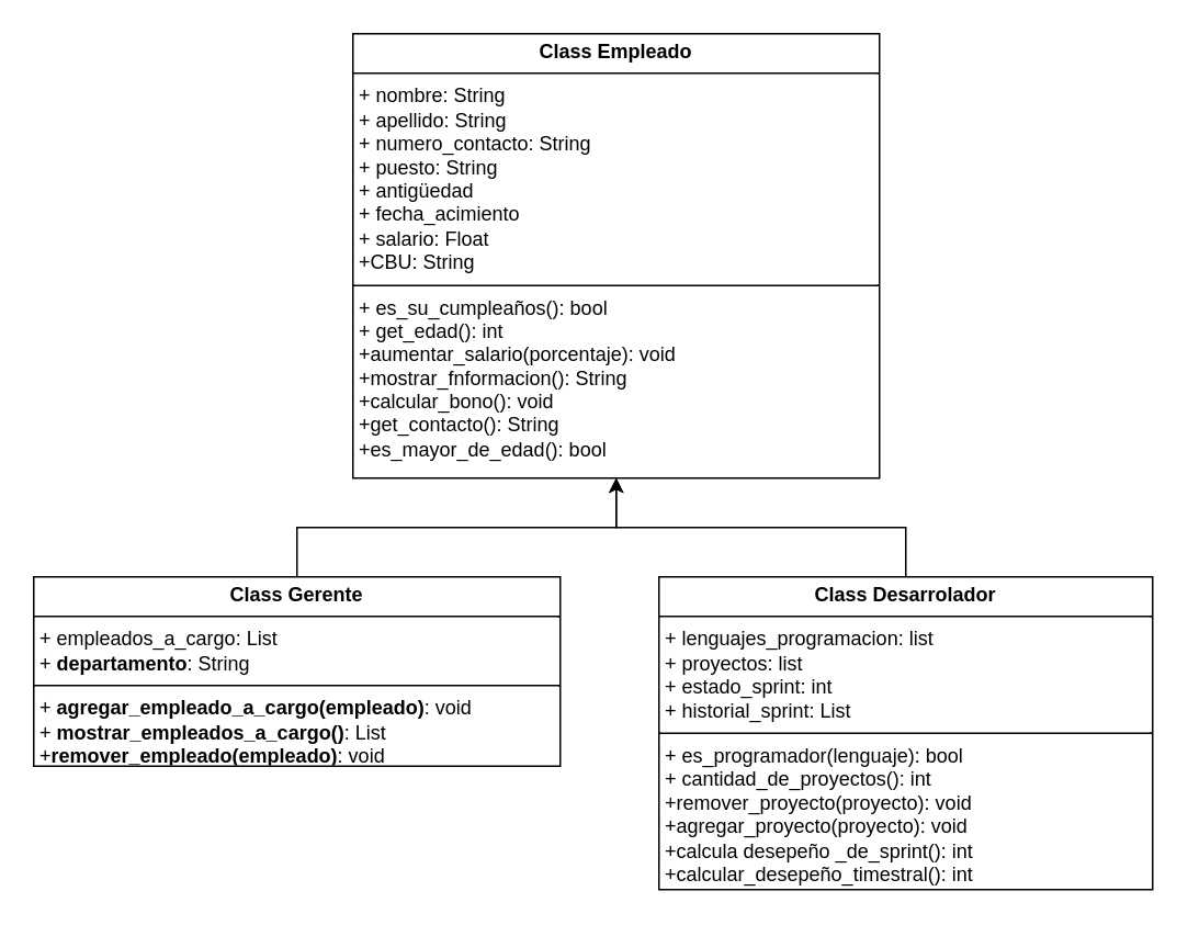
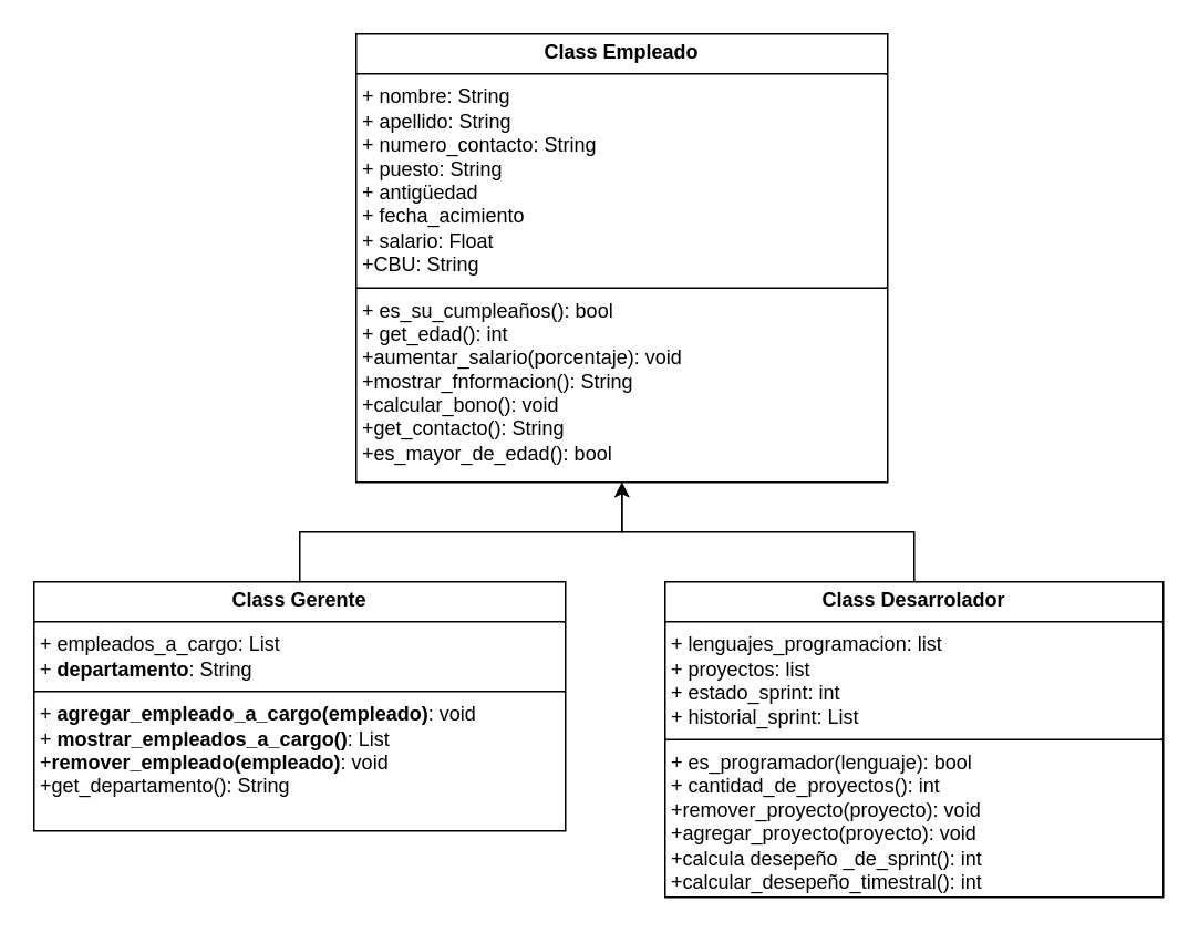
- <mxCell id="4" value="&lt;p style=&quot;margin:0px;margin-top:4px;text-align:center;&quot;&gt;&lt;b&gt;Class Gerente&lt;/b&gt;&lt;/p&gt;&lt;hr style=&quot;border-style: solid;&quot; size=&quot;1&quot;&gt;&lt;p style=&quot;margin: 0px 0px 0px 4px;&quot;&gt;&lt;span style=&quot;background-color: initial;&quot;&gt;+&amp;nbsp;empleados_a_cargo: List&lt;/span&gt;&lt;br&gt;&lt;/p&gt;&lt;p style=&quot;margin:0px;margin-left:4px;&quot;&gt;+&amp;nbsp;&lt;strong style=&quot;background-color: initial;&quot;&gt;departamento&lt;/strong&gt;&lt;span style=&quot;background-color: initial;&quot;&gt;: String&lt;/span&gt;&lt;/p&gt;&lt;hr size=&quot;1&quot; style=&quot;border-style:solid;&quot;&gt;&lt;p style=&quot;margin:0px;margin-left:4px;&quot;&gt;+&amp;nbsp;&lt;strong style=&quot;background-color: initial;&quot;&gt;agregar_empleado_a_cargo(empleado)&lt;/strong&gt;&lt;span style=&quot;background-color: initial;&quot;&gt;: void&lt;/span&gt;&lt;/p&gt;&lt;p style=&quot;margin:0px;margin-left:4px;&quot;&gt;+&amp;nbsp;&lt;strong style=&quot;background-color: initial;&quot;&gt;mostrar_empleados_a_cargo()&lt;/strong&gt;&lt;span style=&quot;background-color: initial;&quot;&gt;: List&lt;/span&gt;&lt;/p&gt;&lt;p style=&quot;margin:0px;margin-left:4px;&quot;&gt;+&lt;strong style=&quot;background-color: initial;&quot;&gt;remover_empleado(empleado)&lt;/strong&gt;&lt;span style=&quot;background-color: initial;&quot;&gt;: void&lt;/span&gt;&lt;/p&gt;&lt;p style=&quot;margin:0px;margin-left:4px;&quot;&gt;+get_departamento(): String&lt;/p&gt;&lt;p style=&quot;margin:0px;margin-left:4px;&quot;&gt;&lt;br&gt;&lt;/p&gt;&lt;p style=&quot;margin:0px;margin-left:4px;&quot;&gt;&lt;br&gt;&lt;/p&gt;" style="verticalAlign=top;align=left;overflow=fill;html=1;whiteSpace=wrap;" vertex="1" parent="1"><mxGeometry x="20" y="350" width="320" height="115" as="geometry" /></mxCell>
+ <mxCell id="4" value="&lt;p style=&quot;margin:0px;margin-top:4px;text-align:center;&quot;&gt;&lt;b&gt;Class Gerente&lt;/b&gt;&lt;/p&gt;&lt;hr style=&quot;border-style: solid;&quot; size=&quot;1&quot;&gt;&lt;p style=&quot;margin: 0px 0px 0px 4px;&quot;&gt;&lt;span style=&quot;background-color: initial;&quot;&gt;+&amp;nbsp;empleados_a_cargo: List&lt;/span&gt;&lt;br&gt;&lt;/p&gt;&lt;p style=&quot;margin:0px;margin-left:4px;&quot;&gt;+&amp;nbsp;&lt;strong style=&quot;background-color: initial;&quot;&gt;departamento&lt;/strong&gt;&lt;span style=&quot;background-color: initial;&quot;&gt;: String&lt;/span&gt;&lt;/p&gt;&lt;hr size=&quot;1&quot; style=&quot;border-style:solid;&quot;&gt;&lt;p style=&quot;margin:0px;margin-left:4px;&quot;&gt;+&amp;nbsp;&lt;strong style=&quot;background-color: initial;&quot;&gt;agregar_empleado_a_cargo(empleado)&lt;/strong&gt;&lt;span style=&quot;background-color: initial;&quot;&gt;: void&lt;/span&gt;&lt;/p&gt;&lt;p style=&quot;margin:0px;margin-left:4px;&quot;&gt;+&amp;nbsp;&lt;strong style=&quot;background-color: initial;&quot;&gt;mostrar_empleados_a_cargo()&lt;/strong&gt;&lt;span style=&quot;background-color: initial;&quot;&gt;: List&lt;/span&gt;&lt;/p&gt;&lt;p style=&quot;margin:0px;margin-left:4px;&quot;&gt;+&lt;strong style=&quot;background-color: initial;&quot;&gt;remover_empleado(empleado)&lt;/strong&gt;&lt;span style=&quot;background-color: initial;&quot;&gt;: void&lt;/span&gt;&lt;/p&gt;&lt;p style=&quot;margin:0px;margin-left:4px;&quot;&gt;+get_departamento(): String&lt;/p&gt;&lt;p style=&quot;margin:0px;margin-left:4px;&quot;&gt;&lt;br&gt;&lt;/p&gt;&lt;p style=&quot;margin:0px;margin-left:4px;&quot;&gt;&lt;br&gt;&lt;/p&gt;" style="verticalAlign=top;align=left;overflow=fill;html=1;whiteSpace=wrap;" vertex="1" parent="1"><mxGeometry x="20" y="350" width="320" height="150" as="geometry" /></mxCell>
